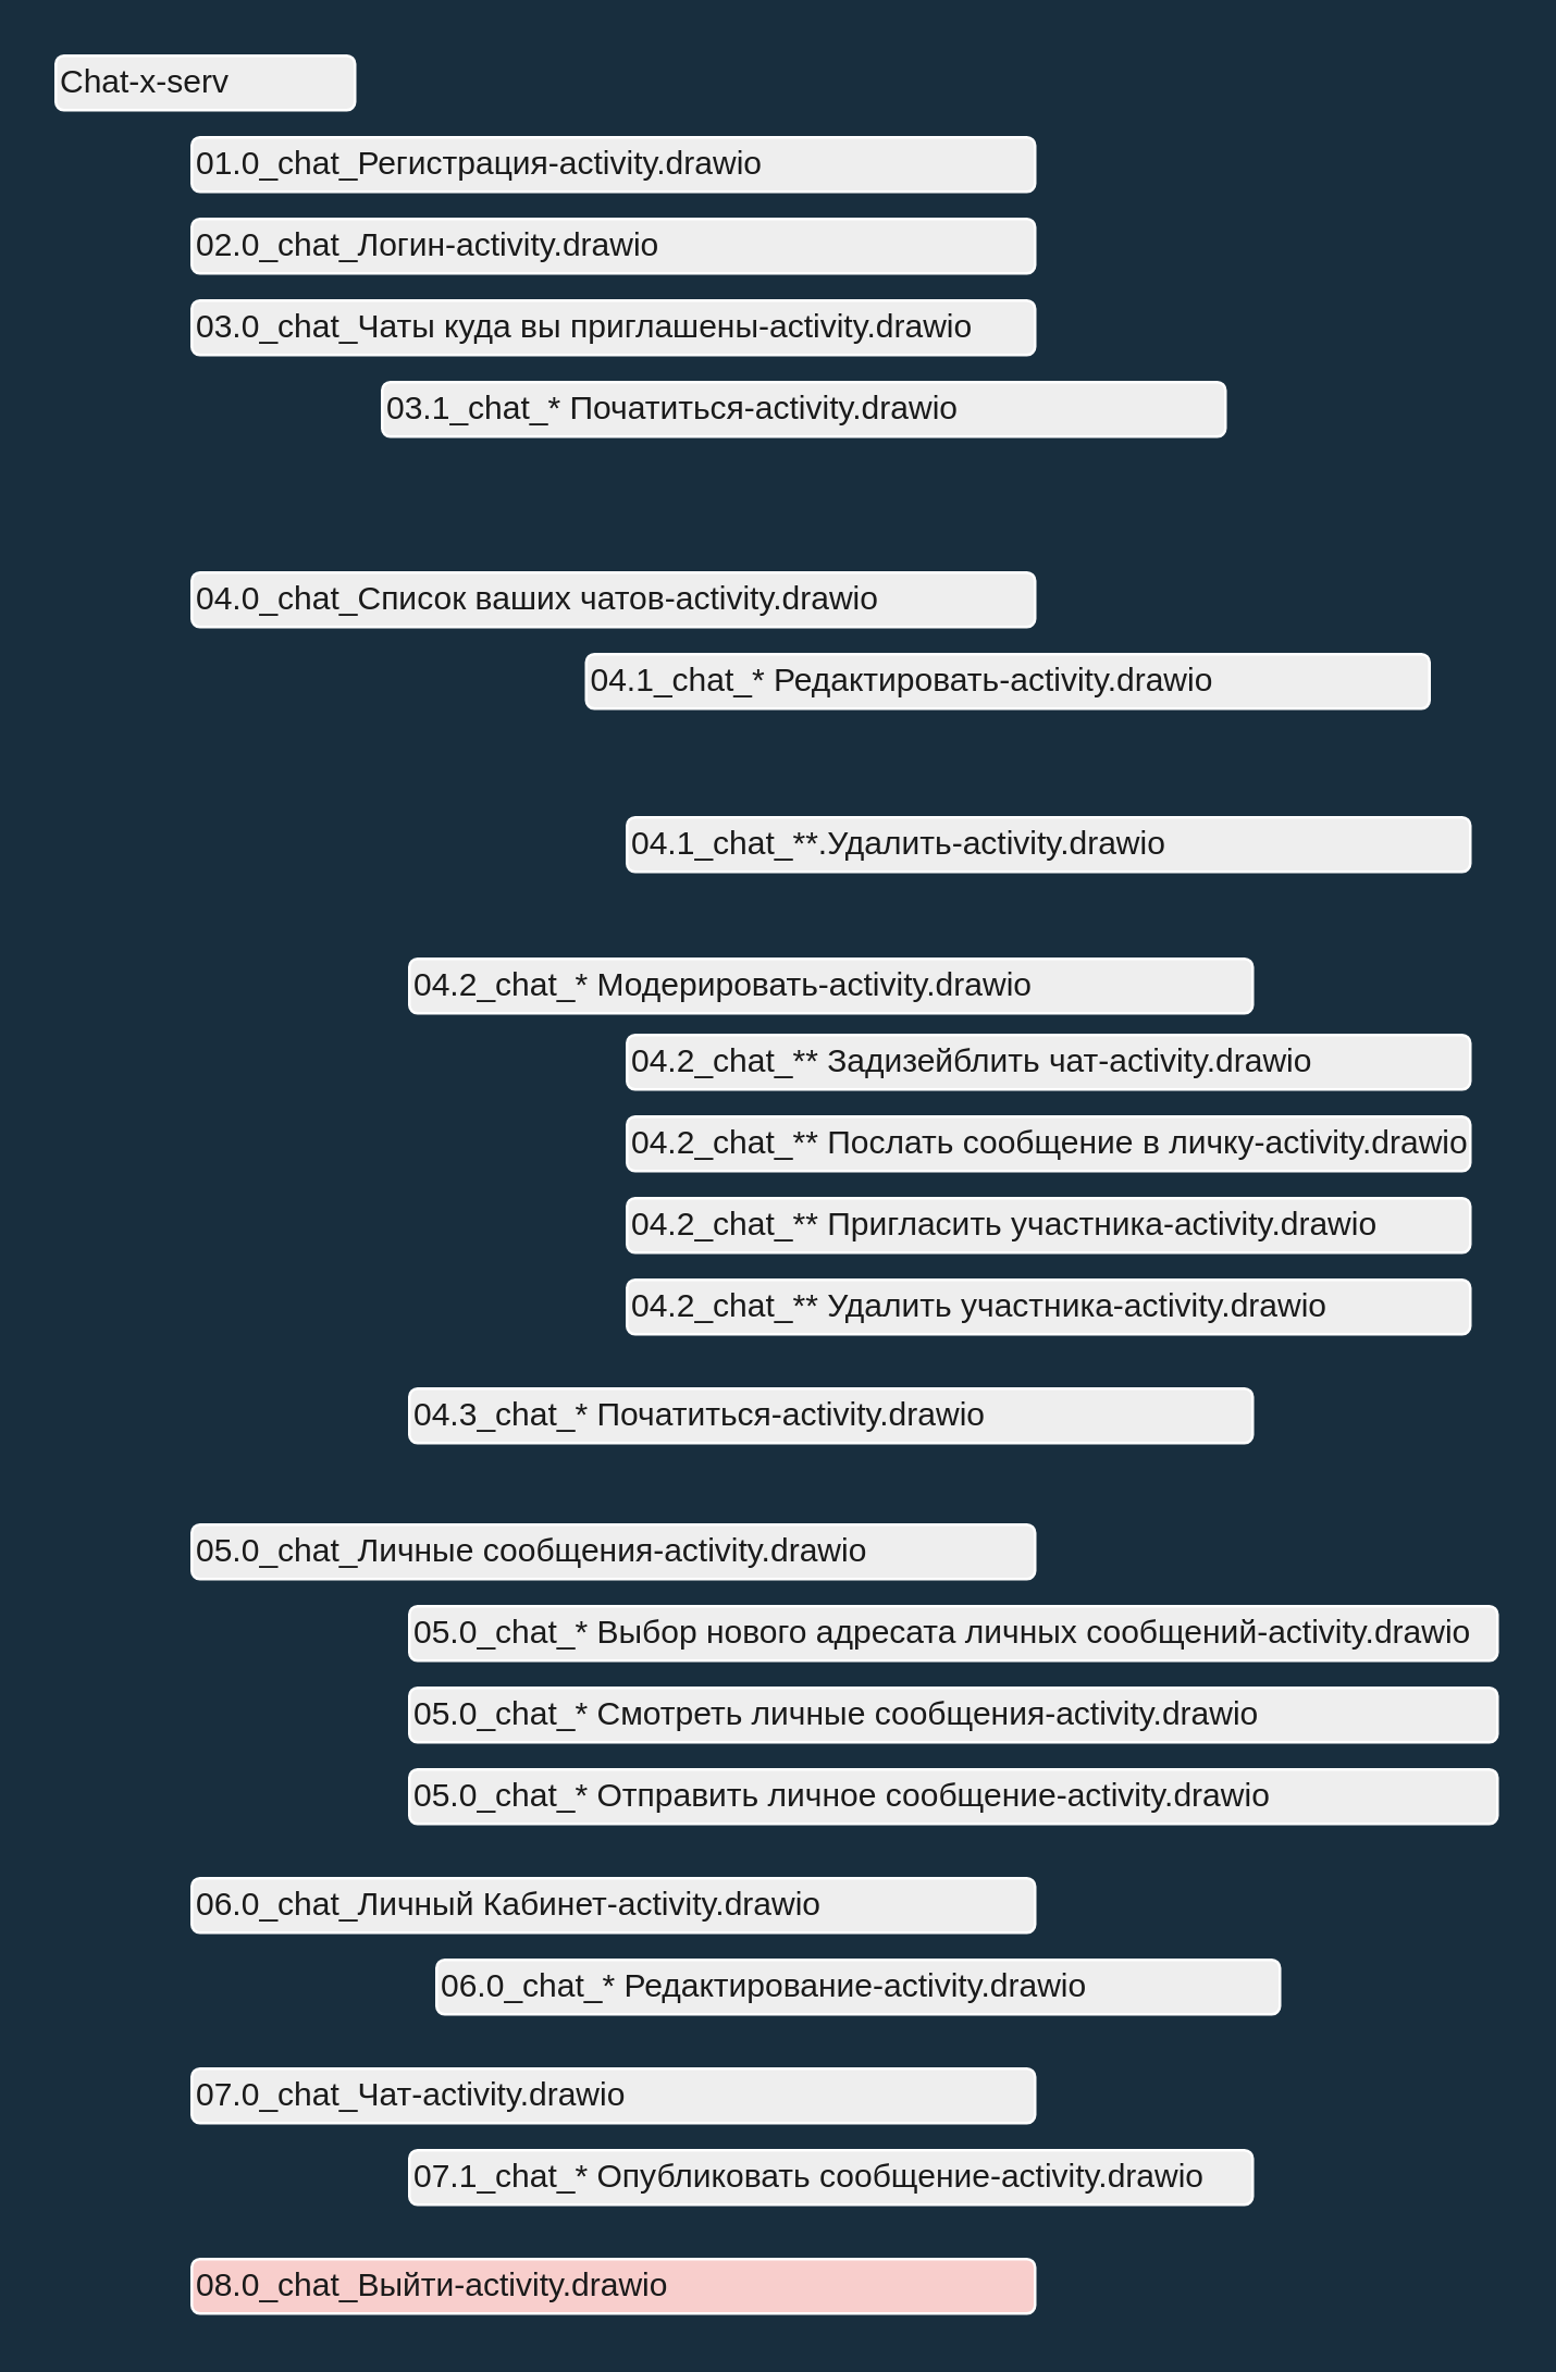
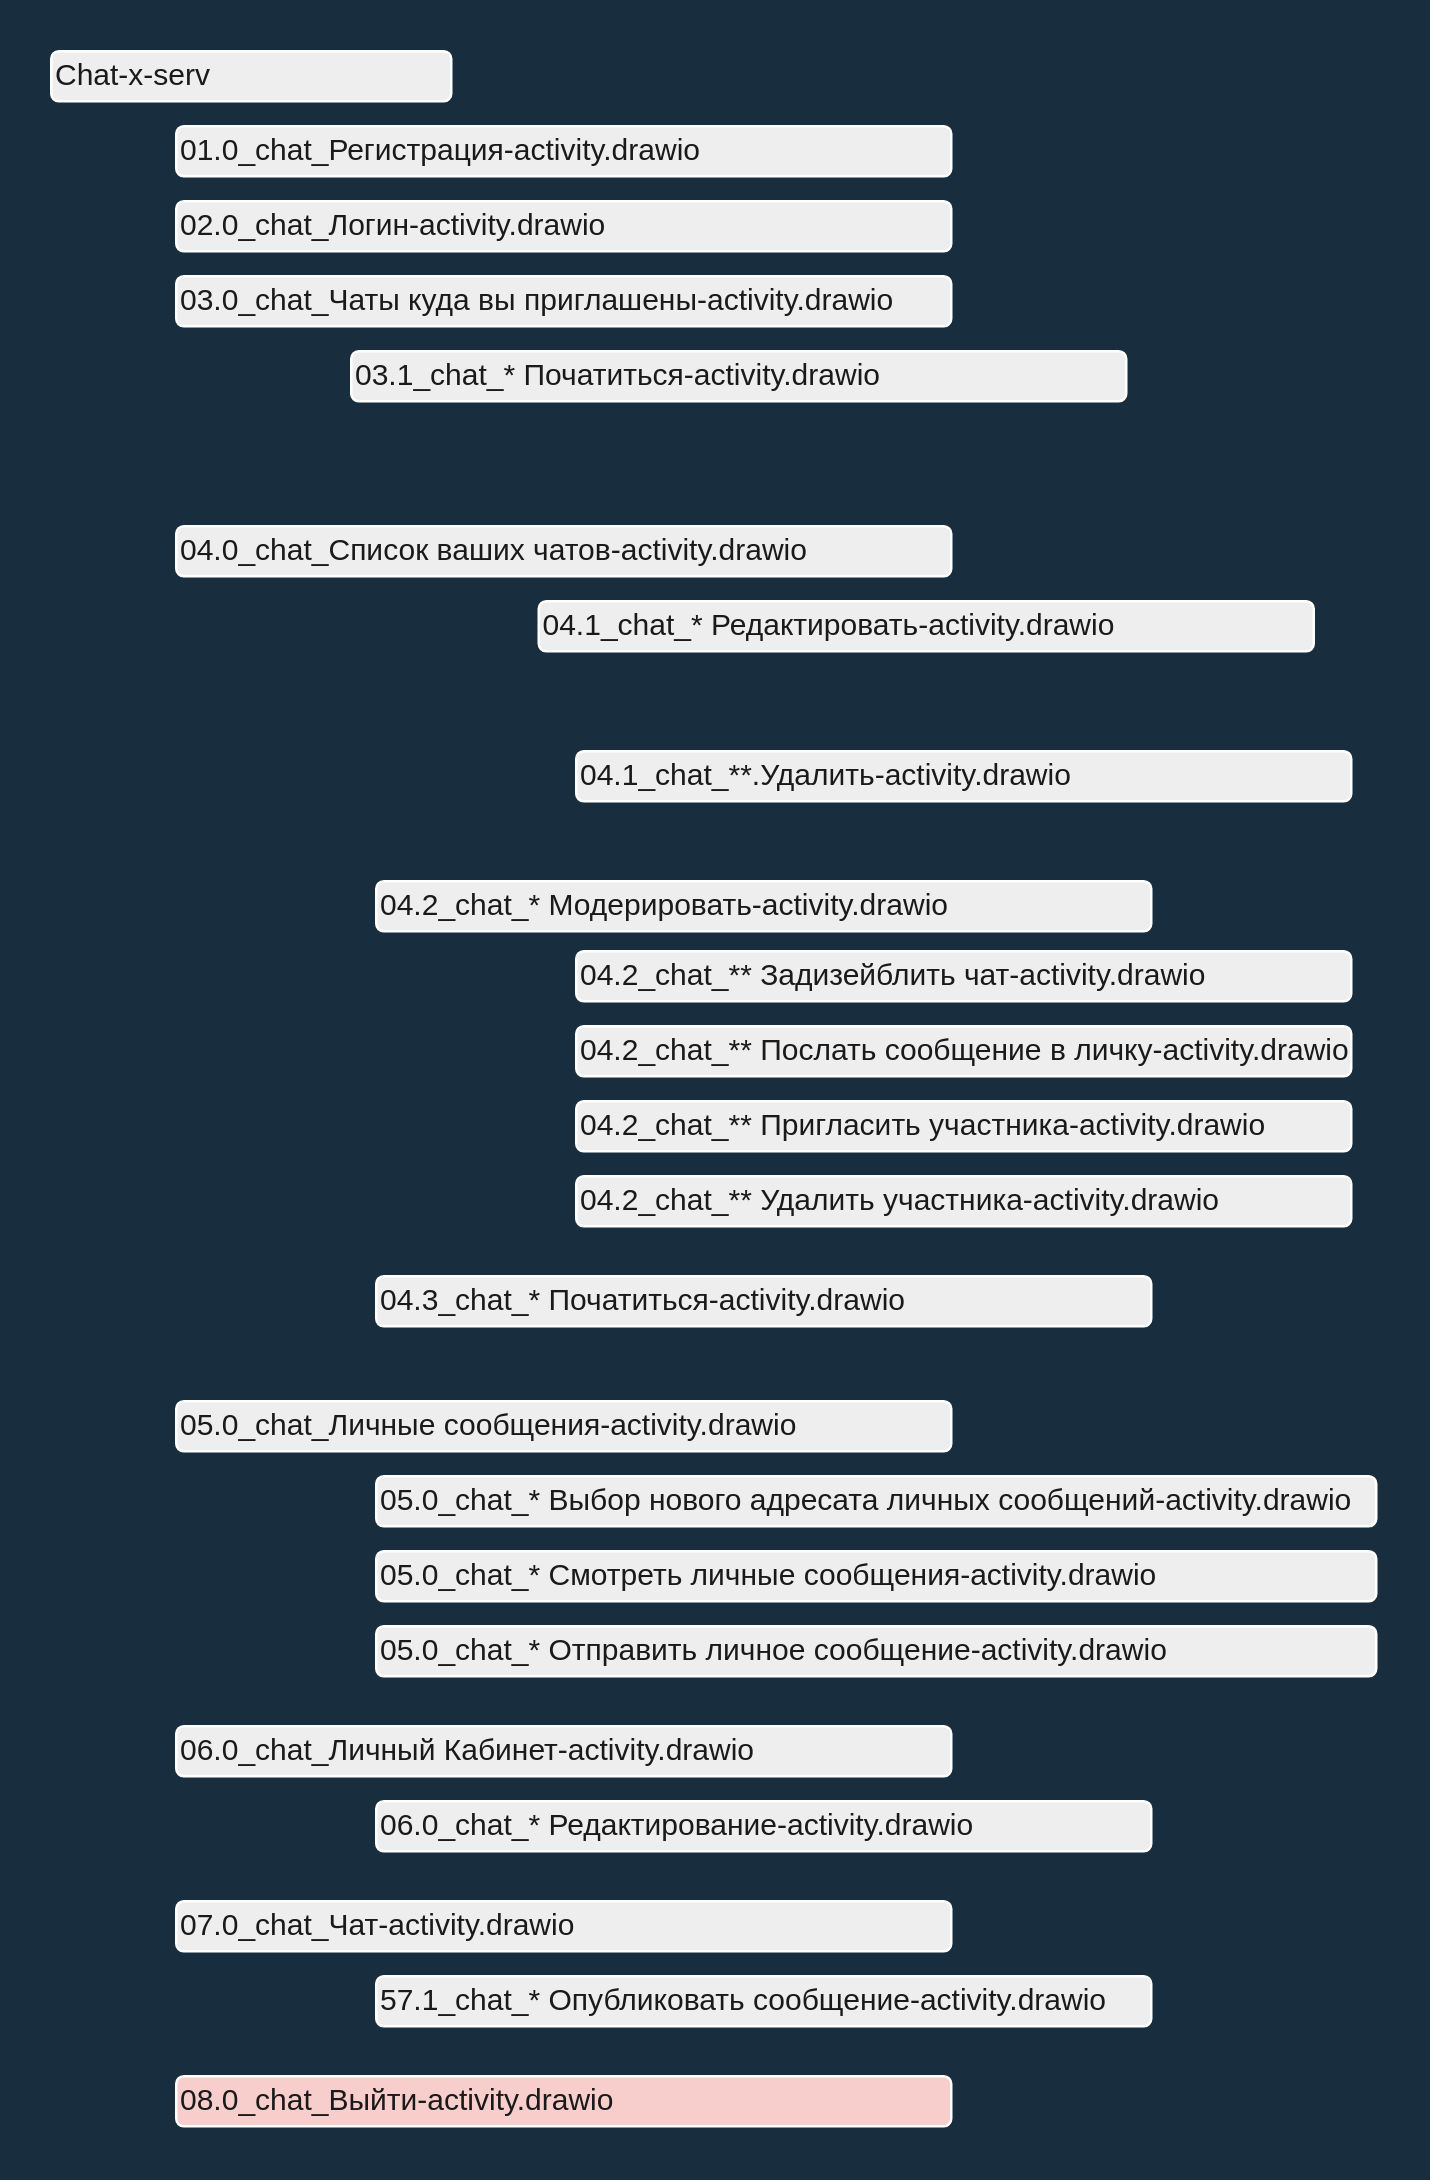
- <mxCell id="2" value="Chat-x-serv" style="rounded=1;whiteSpace=wrap;html=1;align=left;fillColor=#EEEEEE;strokeColor=#FFFFFF;fontColor=#1A1A1A;" vertex="1" parent="1"><mxGeometry x="20" y="20" width="110" height="20" as="geometry" /></mxCell>
+ <mxCell id="2" value="Chat-x-serv" style="rounded=1;whiteSpace=wrap;html=1;align=left;fillColor=#EEEEEE;strokeColor=#FFFFFF;fontColor=#1A1A1A;" vertex="1" parent="1"><mxGeometry x="20" y="20" width="160" height="20" as="geometry" /></mxCell>
- <mxCell id="21" value="06.0_chat_* Редактирование-activity.drawio" style="rounded=1;whiteSpace=wrap;html=1;align=left;fillColor=#EEEEEE;strokeColor=#FFFFFF;fontColor=#1A1A1A;" vertex="1" parent="1"><mxGeometry x="160" y="720" width="310" height="20" as="geometry" /></mxCell>
+ <mxCell id="21" value="06.0_chat_* Редактирование-activity.drawio" style="rounded=1;whiteSpace=wrap;html=1;align=left;fillColor=#EEEEEE;strokeColor=#FFFFFF;fontColor=#1A1A1A;" vertex="1" parent="1"><mxGeometry x="150" y="720" width="310" height="20" as="geometry" /></mxCell>
- <mxCell id="23" value="07.1_chat_* Опубликовать сообщение-activity.drawio" style="rounded=1;whiteSpace=wrap;html=1;align=left;fillColor=#EEEEEE;strokeColor=#FFFFFF;fontColor=#1A1A1A;" vertex="1" parent="1"><mxGeometry x="150" y="790" width="310" height="20" as="geometry" /></mxCell>
+ <mxCell id="23" value="57.1_chat_* Опубликовать сообщение-activity.drawio" style="rounded=1;whiteSpace=wrap;html=1;align=left;fillColor=#EEEEEE;strokeColor=#FFFFFF;fontColor=#1A1A1A;" vertex="1" parent="1"><mxGeometry x="150" y="790" width="310" height="20" as="geometry" /></mxCell>
